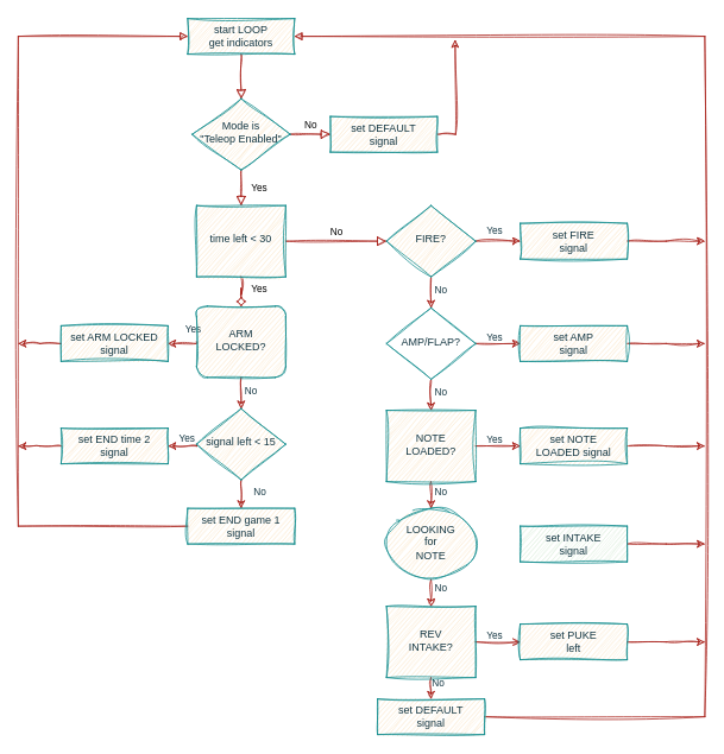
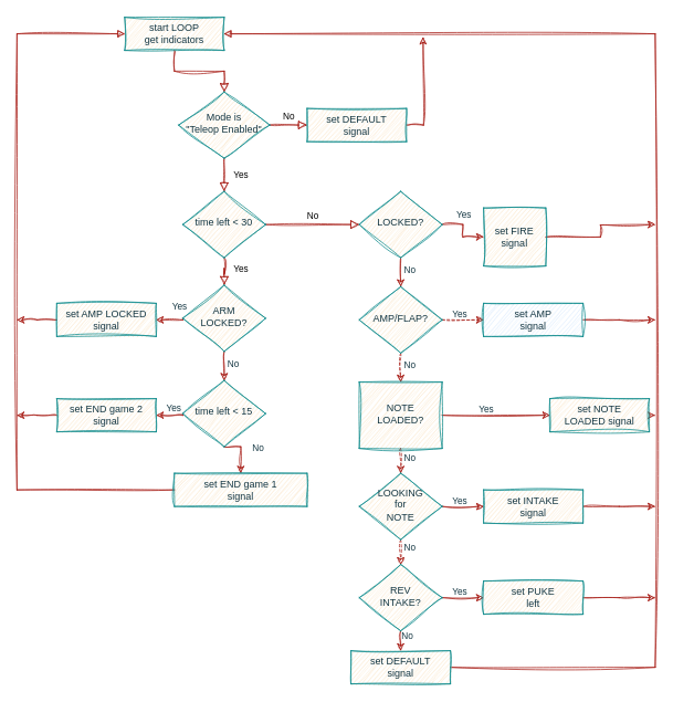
- <mxCell id="3" value="start LOOP&lt;br&gt;get indicators" style="rounded=0;whiteSpace=wrap;html=1;fontSize=12;glass=0;strokeWidth=1;shadow=0;labelBackgroundColor=none;fillColor=#FAE5C7;strokeColor=#0F8B8D;fontColor=#143642;sketch=1;curveFitting=1;jiggle=2;" parent="1" vertex="1"><mxGeometry x="210" y="20" width="120" height="40" as="geometry" /></mxCell>
+ <mxCell id="3" value="start LOOP&lt;br&gt;get indicators" style="rounded=0;whiteSpace=wrap;html=1;fontSize=12;glass=0;strokeWidth=1;shadow=0;labelBackgroundColor=none;fillColor=#FAE5C7;strokeColor=#0F8B8D;fontColor=#143642;sketch=1;curveFitting=1;jiggle=2;" parent="1" vertex="1"><mxGeometry x="150" y="20" width="120" height="40" as="geometry" /></mxCell>
- <mxCell id="32" value="FIRE?" style="rhombus;whiteSpace=wrap;html=1;shadow=0;fontFamily=Helvetica;fontSize=12;align=center;strokeWidth=1;spacing=6;spacingTop=-4;labelBackgroundColor=none;fillColor=#FAE5C7;strokeColor=#0F8B8D;fontColor=#143642;rounded=0;sketch=1;curveFitting=1;jiggle=2;" vertex="1" parent="1"><mxGeometry x="433" y="230" width="100" height="80" as="geometry" /></mxCell>
+ <mxCell id="32" value="LOCKED?" style="rhombus;whiteSpace=wrap;html=1;shadow=0;fontFamily=Helvetica;fontSize=12;align=center;strokeWidth=1;spacing=6;spacingTop=-4;labelBackgroundColor=none;fillColor=#FAE5C7;strokeColor=#0F8B8D;fontColor=#143642;rounded=0;sketch=1;curveFitting=1;jiggle=2;" vertex="1" parent="1"><mxGeometry x="433" y="230" width="100" height="80" as="geometry" /></mxCell>
- <mxCell id="11" value="time left &amp;lt; 30" style="whiteSpace=wrap;html=1;shadow=0;fontFamily=Helvetica;fontSize=12;align=center;strokeWidth=1;spacing=6;spacingTop=-4;labelBackgroundColor=none;fillColor=#FAE5C7;strokeColor=#0F8B8D;fontColor=#143642;sketch=1;curveFitting=1;jiggle=2;rounded=0;" parent="1" vertex="1"><mxGeometry x="220" y="230" width="100" height="80" as="geometry" /></mxCell>
+ <mxCell id="11" value="time left &amp;lt; 30" style="rhombus;whiteSpace=wrap;html=1;shadow=0;fontFamily=Helvetica;fontSize=12;align=center;strokeWidth=1;spacing=6;spacingTop=-4;labelBackgroundColor=none;fillColor=#FAE5C7;strokeColor=#0F8B8D;fontColor=#143642;rounded=0;sketch=1;curveFitting=1;jiggle=2;" parent="1" vertex="1"><mxGeometry x="220" y="230" width="100" height="80" as="geometry" /></mxCell>
- <mxCell id="39" value="set FIRE&lt;br&gt;signal" style="rounded=0;whiteSpace=wrap;html=1;fontSize=12;glass=0;strokeWidth=1;shadow=0;labelBackgroundColor=none;fillColor=#FAE5C7;strokeColor=#0F8B8D;fontColor=#143642;sketch=1;curveFitting=1;jiggle=2;" vertex="1" parent="1"><mxGeometry x="583" y="250" width="120" height="40" as="geometry" /></mxCell>
+ <mxCell id="39" value="set FIRE&lt;br&gt;signal" style="rounded=0;whiteSpace=wrap;html=1;fontSize=12;glass=0;strokeWidth=1;shadow=0;labelBackgroundColor=none;fillColor=#FAE5C7;strokeColor=#0F8B8D;fontColor=#143642;sketch=1;curveFitting=1;jiggle=2;" vertex="1" parent="1"><mxGeometry x="583" y="250" width="75" height="70" as="geometry" /></mxCell>
- <mxCell id="9" value="Yes" style="rounded=0;html=1;jettySize=auto;orthogonalLoop=1;fontSize=11;endArrow=diamond;endFill=0;endSize=8;strokeWidth=1;shadow=0;labelBackgroundColor=none;edgeStyle=orthogonalEdgeStyle;entryX=0.5;entryY=0;entryDx=0;entryDy=0;strokeColor=#A8201A;fontColor=default;sketch=1;curveFitting=1;jiggle=2;" parent="1" source="11" target="16" edge="1"><mxGeometry x="0.149" y="20" relative="1" as="geometry"><mxPoint as="offset" /><mxPoint x="270" y="370" as="targetPoint" /></mxGeometry></mxCell>
+ <mxCell id="9" value="Yes" style="rounded=0;html=1;jettySize=auto;orthogonalLoop=1;fontSize=11;endArrow=block;endFill=0;endSize=8;strokeWidth=1;shadow=0;labelBackgroundColor=none;edgeStyle=orthogonalEdgeStyle;entryX=0.5;entryY=0;entryDx=0;entryDy=0;strokeColor=#A8201A;fontColor=default;sketch=1;curveFitting=1;jiggle=2;" parent="1" source="11" target="16" edge="1"><mxGeometry x="0.149" y="20" relative="1" as="geometry"><mxPoint as="offset" /><mxPoint x="270" y="370" as="targetPoint" /></mxGeometry></mxCell>
- <mxCell id="16" value="ARM&lt;br&gt;LOCKED?" style="whiteSpace=wrap;html=1;shadow=0;fontFamily=Helvetica;fontSize=12;align=center;strokeWidth=1;spacing=6;spacingTop=-4;labelBackgroundColor=none;fillColor=#FAE5C7;strokeColor=#0F8B8D;fontColor=#143642;sketch=1;curveFitting=1;jiggle=2;rounded=1;" vertex="1" parent="1"><mxGeometry x="220" y="343" width="100" height="80" as="geometry" /></mxCell>
+ <mxCell id="16" value="ARM&lt;br&gt;LOCKED?" style="rhombus;whiteSpace=wrap;html=1;shadow=0;fontFamily=Helvetica;fontSize=12;align=center;strokeWidth=1;spacing=6;spacingTop=-4;labelBackgroundColor=none;fillColor=#FAE5C7;strokeColor=#0F8B8D;fontColor=#143642;rounded=0;sketch=1;curveFitting=1;jiggle=2;" vertex="1" parent="1"><mxGeometry x="220" y="343" width="100" height="80" as="geometry" /></mxCell>
- <mxCell id="23" value="set ARM LOCKED&lt;br&gt;signal" style="rounded=0;whiteSpace=wrap;html=1;fontSize=12;glass=0;strokeWidth=1;shadow=0;labelBackgroundColor=none;fillColor=#FAE5C7;strokeColor=#0F8B8D;fontColor=#143642;sketch=1;curveFitting=1;jiggle=2;" vertex="1" parent="1"><mxGeometry x="68" y="365" width="120" height="40" as="geometry" /></mxCell>
+ <mxCell id="23" value="set AMP LOCKED&lt;br&gt;signal" style="rounded=0;whiteSpace=wrap;html=1;fontSize=12;glass=0;strokeWidth=1;shadow=0;labelBackgroundColor=none;fillColor=#FAE5C7;strokeColor=#0F8B8D;fontColor=#143642;sketch=1;curveFitting=1;jiggle=2;" vertex="1" parent="1"><mxGeometry x="68" y="365" width="120" height="40" as="geometry" /></mxCell>
- <mxCell id="37" value="AMP/FLAP?" style="rhombus;whiteSpace=wrap;html=1;shadow=0;fontFamily=Helvetica;fontSize=12;align=center;strokeWidth=1;spacing=6;spacingTop=-4;labelBackgroundColor=none;fillColor=#ffffff;strokeColor=#0F8B8D;fontColor=#143642;rounded=0;sketch=1;curveFitting=1;jiggle=2;" vertex="1" parent="1"><mxGeometry x="433" y="345" width="100" height="80" as="geometry" /></mxCell>
+ <mxCell id="37" value="AMP/FLAP?" style="rhombus;whiteSpace=wrap;html=1;shadow=0;fontFamily=Helvetica;fontSize=12;align=center;strokeWidth=1;spacing=6;spacingTop=-4;labelBackgroundColor=none;fillColor=#FAE5C7;strokeColor=#0F8B8D;fontColor=#143642;rounded=0;sketch=1;curveFitting=1;jiggle=2;" vertex="1" parent="1"><mxGeometry x="433" y="345" width="100" height="80" as="geometry" /></mxCell>
- <mxCell id="33" style="edgeStyle=orthogonalEdgeStyle;rounded=0;orthogonalLoop=1;jettySize=auto;html=1;exitX=1;exitY=0.5;exitDx=0;exitDy=0;entryX=0;entryY=0.5;entryDx=0;entryDy=0;labelBackgroundColor=none;strokeColor=#A8201A;fontColor=default;sketch=1;curveFitting=1;jiggle=2;" edge="1" parent="1" source="37" target="41"><mxGeometry relative="1" as="geometry" /></mxCell>
+ <mxCell id="33" style="edgeStyle=orthogonalEdgeStyle;rounded=0;orthogonalLoop=1;jettySize=auto;html=1;exitX=1;exitY=0.5;exitDx=0;exitDy=0;entryX=0;entryY=0.5;entryDx=0;entryDy=0;labelBackgroundColor=none;strokeColor=#A8201A;fontColor=default;sketch=1;curveFitting=1;jiggle=2;dashed=1;" edge="1" parent="1" source="37" target="41"><mxGeometry relative="1" as="geometry" /></mxCell>
- <mxCell id="41" value="set AMP&lt;br&gt;signal" style="rounded=0;whiteSpace=wrap;html=1;fontSize=12;glass=0;strokeWidth=1;shadow=0;labelBackgroundColor=none;fillColor=#FAE5C7;strokeColor=#0F8B8D;fontColor=#143642;sketch=1;curveFitting=1;jiggle=2;" vertex="1" parent="1"><mxGeometry x="583" y="365" width="120" height="40" as="geometry" /></mxCell>
+ <mxCell id="41" value="set AMP&lt;br&gt;signal" style="rounded=0;whiteSpace=wrap;html=1;fontSize=12;glass=0;strokeWidth=1;shadow=0;labelBackgroundColor=none;fillColor=#dae8fc;strokeColor=#0F8B8D;fontColor=#143642;sketch=1;curveFitting=1;jiggle=2;" vertex="1" parent="1"><mxGeometry x="583" y="365" width="120" height="40" as="geometry" /></mxCell>
- <mxCell id="35" style="edgeStyle=orthogonalEdgeStyle;rounded=0;orthogonalLoop=1;jettySize=auto;html=1;exitX=0.5;exitY=1;exitDx=0;exitDy=0;labelBackgroundColor=none;strokeColor=#A8201A;fontColor=default;entryX=0.5;entryY=0;entryDx=0;entryDy=0;sketch=1;curveFitting=1;jiggle=2;" edge="1" parent="1" source="37" target="46"><mxGeometry relative="1" as="geometry"><mxPoint x="443" y="470" as="targetPoint" /></mxGeometry></mxCell>
+ <mxCell id="35" style="edgeStyle=orthogonalEdgeStyle;rounded=0;orthogonalLoop=1;jettySize=auto;html=1;exitX=0.5;exitY=1;exitDx=0;exitDy=0;labelBackgroundColor=none;strokeColor=#A8201A;fontColor=default;entryX=0.5;entryY=0;entryDx=0;entryDy=0;sketch=1;curveFitting=1;jiggle=2;dashed=1;" edge="1" parent="1" source="37" target="46"><mxGeometry relative="1" as="geometry"><mxPoint x="443" y="470" as="targetPoint" /></mxGeometry></mxCell>
- <mxCell id="21" value="signal left &amp;lt; 15" style="rhombus;whiteSpace=wrap;html=1;shadow=0;fontFamily=Helvetica;fontSize=12;align=center;strokeWidth=1;spacing=6;spacingTop=-4;labelBackgroundColor=none;fillColor=#FAE5C7;strokeColor=#0F8B8D;fontColor=#143642;rounded=0;sketch=1;curveFitting=1;jiggle=2;" vertex="1" parent="1"><mxGeometry x="220" y="458" width="100" height="80" as="geometry" /></mxCell>
+ <mxCell id="21" value="time left &amp;lt; 15" style="rhombus;whiteSpace=wrap;html=1;shadow=0;fontFamily=Helvetica;fontSize=12;align=center;strokeWidth=1;spacing=6;spacingTop=-4;labelBackgroundColor=none;fillColor=#FAE5C7;strokeColor=#0F8B8D;fontColor=#143642;rounded=0;sketch=1;curveFitting=1;jiggle=2;" vertex="1" parent="1"><mxGeometry x="220" y="458" width="100" height="80" as="geometry" /></mxCell>
- <mxCell id="25" value="set END time 2&lt;br&gt;signal" style="rounded=0;whiteSpace=wrap;html=1;fontSize=12;glass=0;strokeWidth=1;shadow=0;labelBackgroundColor=none;fillColor=#FAE5C7;strokeColor=#0F8B8D;fontColor=#143642;sketch=1;curveFitting=1;jiggle=2;" vertex="1" parent="1"><mxGeometry x="68" y="480" width="120" height="40" as="geometry" /></mxCell>
+ <mxCell id="25" value="set END game 2&lt;br&gt;signal" style="rounded=0;whiteSpace=wrap;html=1;fontSize=12;glass=0;strokeWidth=1;shadow=0;labelBackgroundColor=none;fillColor=#FAE5C7;strokeColor=#0F8B8D;fontColor=#143642;sketch=1;curveFitting=1;jiggle=2;" vertex="1" parent="1"><mxGeometry x="68" y="480" width="120" height="40" as="geometry" /></mxCell>
- <mxCell id="48" value="set NOTE&lt;br&gt;LOADED signal" style="rounded=0;whiteSpace=wrap;html=1;fontSize=12;glass=0;strokeWidth=1;shadow=0;labelBackgroundColor=none;fillColor=#FAE5C7;strokeColor=#0F8B8D;fontColor=#143642;sketch=1;curveFitting=1;jiggle=2;" vertex="1" parent="1"><mxGeometry x="583" y="480" width="120" height="40" as="geometry" /></mxCell>
+ <mxCell id="48" value="set NOTE&lt;br&gt;LOADED signal" style="rounded=0;whiteSpace=wrap;html=1;fontSize=12;glass=0;strokeWidth=1;shadow=0;labelBackgroundColor=none;fillColor=#FAE5C7;strokeColor=#0F8B8D;fontColor=#143642;sketch=1;curveFitting=1;jiggle=2;" vertex="1" parent="1"><mxGeometry x="663" y="480" width="120" height="40" as="geometry" /></mxCell>
- <mxCell id="44" style="edgeStyle=orthogonalEdgeStyle;hachureGap=4;orthogonalLoop=1;jettySize=auto;html=1;exitX=0.5;exitY=1;exitDx=0;exitDy=0;entryX=0.5;entryY=0;entryDx=0;entryDy=0;strokeColor=#A8201A;fontColor=#143642;fillColor=#FAE5C7;sketch=1;curveFitting=1;jiggle=2;rounded=0;" edge="1" parent="1" source="46" target="53"><mxGeometry relative="1" as="geometry" /></mxCell>
+ <mxCell id="44" style="edgeStyle=orthogonalEdgeStyle;hachureGap=4;orthogonalLoop=1;jettySize=auto;html=1;exitX=0.5;exitY=1;exitDx=0;exitDy=0;entryX=0.5;entryY=0;entryDx=0;entryDy=0;strokeColor=#A8201A;fontColor=#143642;fillColor=#FAE5C7;sketch=1;curveFitting=1;jiggle=2;rounded=0;dashed=1;" edge="1" parent="1" source="46" target="53"><mxGeometry relative="1" as="geometry" /></mxCell>
- <mxCell id="27" value="set END game 1&lt;br&gt;signal" style="rounded=0;whiteSpace=wrap;html=1;fontSize=12;glass=0;strokeWidth=1;shadow=0;labelBackgroundColor=none;fillColor=#FAE5C7;strokeColor=#0F8B8D;fontColor=#143642;sketch=1;curveFitting=1;jiggle=2;" vertex="1" parent="1"><mxGeometry x="210" y="570" width="120" height="40" as="geometry" /></mxCell>
+ <mxCell id="27" value="set END game 1&lt;br&gt;signal" style="rounded=0;whiteSpace=wrap;html=1;fontSize=12;glass=0;strokeWidth=1;shadow=0;labelBackgroundColor=none;fillColor=#FAE5C7;strokeColor=#0F8B8D;fontColor=#143642;sketch=1;curveFitting=1;jiggle=2;" vertex="1" parent="1"><mxGeometry x="210" y="570" width="160" height="40" as="geometry" /></mxCell>
- <mxCell id="53" value="LOOKING&lt;br&gt;for&lt;br&gt;NOTE" style="ellipse;whiteSpace=wrap;html=1;shadow=0;fontFamily=Helvetica;fontSize=12;align=center;strokeWidth=1;spacing=6;spacingTop=-4;labelBackgroundColor=none;fillColor=#FAE5C7;strokeColor=#0F8B8D;fontColor=#143642;sketch=1;curveFitting=1;jiggle=2;" vertex="1" parent="1"><mxGeometry x="433" y="570" width="100" height="80" as="geometry" /></mxCell>
+ <mxCell id="53" value="LOOKING&lt;br&gt;for&lt;br&gt;NOTE" style="rhombus;whiteSpace=wrap;html=1;shadow=0;fontFamily=Helvetica;fontSize=12;align=center;strokeWidth=1;spacing=6;spacingTop=-4;labelBackgroundColor=none;fillColor=#FAE5C7;strokeColor=#0F8B8D;fontColor=#143642;rounded=0;sketch=1;curveFitting=1;jiggle=2;" vertex="1" parent="1"><mxGeometry x="433" y="570" width="100" height="80" as="geometry" /></mxCell>
+ <mxCell id="49" style="edgeStyle=orthogonalEdgeStyle;rounded=0;orthogonalLoop=1;jettySize=auto;html=1;exitX=1;exitY=0.5;exitDx=0;exitDy=0;entryX=0;entryY=0.5;entryDx=0;entryDy=0;labelBackgroundColor=none;strokeColor=#A8201A;fontColor=default;sketch=1;curveFitting=1;jiggle=2;" edge="1" parent="1" source="53" target="55"><mxGeometry relative="1" as="geometry" /></mxCell>
+ <mxCell id="50" value="Yes" style="edgeLabel;html=1;align=center;verticalAlign=middle;resizable=0;points=[];labelBackgroundColor=none;fontColor=#143642;rounded=0;sketch=1;curveFitting=1;jiggle=2;" vertex="1" connectable="0" parent="49"><mxGeometry x="-0.2" y="-1" relative="1" as="geometry"><mxPoint y="-9" as="offset" /></mxGeometry></mxCell>
- <mxCell id="55" value="set INTAKE&lt;br&gt;signal" style="rounded=0;whiteSpace=wrap;html=1;fontSize=12;glass=0;strokeWidth=1;shadow=0;labelBackgroundColor=none;fillColor=#d5e8d4;strokeColor=#0F8B8D;fontColor=#143642;sketch=1;curveFitting=1;jiggle=2;" vertex="1" parent="1"><mxGeometry x="583" y="590" width="120" height="40" as="geometry" /></mxCell>
+ <mxCell id="55" value="set INTAKE&lt;br&gt;signal" style="rounded=0;whiteSpace=wrap;html=1;fontSize=12;glass=0;strokeWidth=1;shadow=0;labelBackgroundColor=none;fillColor=#FAE5C7;strokeColor=#0F8B8D;fontColor=#143642;sketch=1;curveFitting=1;jiggle=2;" vertex="1" parent="1"><mxGeometry x="583" y="590" width="120" height="40" as="geometry" /></mxCell>
- <mxCell id="51" style="edgeStyle=orthogonalEdgeStyle;hachureGap=4;orthogonalLoop=1;jettySize=auto;html=1;exitX=0.5;exitY=1;exitDx=0;exitDy=0;entryX=0.5;entryY=0;entryDx=0;entryDy=0;strokeColor=#A8201A;fontColor=#143642;fillColor=#FAE5C7;sketch=1;curveFitting=1;jiggle=2;rounded=0;" edge="1" parent="1" source="53" target="60"><mxGeometry relative="1" as="geometry" /></mxCell>
+ <mxCell id="51" style="edgeStyle=orthogonalEdgeStyle;hachureGap=4;orthogonalLoop=1;jettySize=auto;html=1;exitX=0.5;exitY=1;exitDx=0;exitDy=0;entryX=0.5;entryY=0;entryDx=0;entryDy=0;strokeColor=#A8201A;fontColor=#143642;fillColor=#FAE5C7;sketch=1;curveFitting=1;jiggle=2;rounded=0;dashed=1;" edge="1" parent="1" source="53" target="60"><mxGeometry relative="1" as="geometry" /></mxCell>
- <mxCell id="60" value="REV&lt;br&gt;INTAKE?" style="whiteSpace=wrap;html=1;shadow=0;fontFamily=Helvetica;fontSize=12;align=center;strokeWidth=1;spacing=6;spacingTop=-4;labelBackgroundColor=none;fillColor=#FAE5C7;strokeColor=#0F8B8D;fontColor=#143642;sketch=1;curveFitting=1;jiggle=2;rounded=0;" vertex="1" parent="1"><mxGeometry x="433" y="680" width="100" height="80" as="geometry" /></mxCell>
+ <mxCell id="60" value="REV&lt;br&gt;INTAKE?" style="rhombus;whiteSpace=wrap;html=1;shadow=0;fontFamily=Helvetica;fontSize=12;align=center;strokeWidth=1;spacing=6;spacingTop=-4;labelBackgroundColor=none;fillColor=#FAE5C7;strokeColor=#0F8B8D;fontColor=#143642;rounded=0;sketch=1;curveFitting=1;jiggle=2;" vertex="1" parent="1"><mxGeometry x="433" y="680" width="100" height="80" as="geometry" /></mxCell>
- <mxCell id="56" style="edgeStyle=orthogonalEdgeStyle;rounded=0;orthogonalLoop=1;jettySize=auto;html=1;exitX=1;exitY=0.5;exitDx=0;exitDy=0;entryX=0;entryY=0.5;entryDx=0;entryDy=0;labelBackgroundColor=none;strokeColor=#A8201A;fontColor=default;sketch=1;curveFitting=1;jiggle=2;endArrow=open;" edge="1" parent="1" source="60" target="62"><mxGeometry relative="1" as="geometry" /></mxCell>
+ <mxCell id="56" style="edgeStyle=orthogonalEdgeStyle;rounded=0;orthogonalLoop=1;jettySize=auto;html=1;exitX=1;exitY=0.5;exitDx=0;exitDy=0;entryX=0;entryY=0.5;entryDx=0;entryDy=0;labelBackgroundColor=none;strokeColor=#A8201A;fontColor=default;sketch=1;curveFitting=1;jiggle=2;" edge="1" parent="1" source="60" target="62"><mxGeometry relative="1" as="geometry" /></mxCell>
